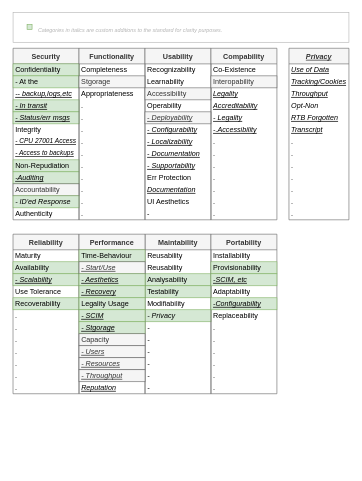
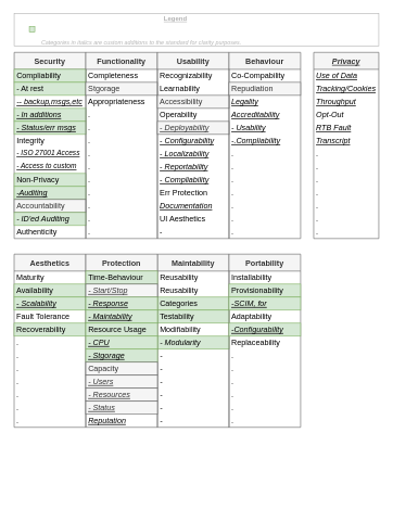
+ <mxCell id="99" value="Legend" style="text;html=1;strokeColor=none;fillColor=none;align=center;verticalAlign=middle;whiteSpace=wrap;rounded=0;fontSize=10;fontStyle=5;fontColor=#B3B3B3;" vertex="1" parent="97"><mxGeometry x="62.041" width="372.245" height="16.667" as="geometry" /></mxCell>
- <mxCell id="100" value="&lt;font style=&quot;font-size: 9px&quot;&gt;Categories in italics are custom additions to the standard for clarity purposes.&lt;/font&gt;" style="text;html=1;strokeColor=none;fillColor=none;align=left;verticalAlign=middle;whiteSpace=wrap;rounded=0;fontSize=10;fontStyle=2;fontColor=#B3B3B3;spacing=0;" vertex="1" parent="97"><mxGeometry x="42.043" y="22.67" width="497.957" height="13.33" as="geometry" /></mxCell>
+ <mxCell id="100" value="&lt;font style=&quot;font-size: 9px&quot;&gt;Categories in italics are custom additions to the standard for clarity purposes.&lt;/font&gt;" style="text;html=1;strokeColor=none;fillColor=none;align=left;verticalAlign=middle;whiteSpace=wrap;rounded=0;fontSize=10;fontStyle=2;fontColor=#B3B3B3;spacing=0;" vertex="1" parent="97"><mxGeometry x="42.043" y="37.67" width="497.957" height="13.33" as="geometry" /></mxCell>
- <mxCell id="83" value="Compability" style="swimlane;fontStyle=1;childLayout=stackLayout;horizontal=1;startSize=26;fillColor=#f5f5f5;horizontalStack=0;resizeParent=1;resizeParentMax=0;resizeLast=0;collapsible=0;marginBottom=0;fontSize=12;strokeColor=#666666;fontColor=#333333;" vertex="1" parent="1"><mxGeometry x="350.917" y="80" width="110" height="286" as="geometry" /></mxCell>
+ <mxCell id="83" value="Behaviour" style="swimlane;fontStyle=1;childLayout=stackLayout;horizontal=1;startSize=26;fillColor=#f5f5f5;horizontalStack=0;resizeParent=1;resizeParentMax=0;resizeLast=0;collapsible=0;marginBottom=0;fontSize=12;strokeColor=#666666;fontColor=#333333;" vertex="1" parent="1"><mxGeometry x="350.917" y="80" width="110" height="286" as="geometry" /></mxCell>
- <mxCell id="3" value="Confidentiality" style="text;strokeColor=#82b366;fillColor=#d5e8d4;align=left;verticalAlign=top;spacingLeft=4;spacingRight=4;overflow=hidden;rotatable=0;points=[[0,0.5],[1,0.5]];portConstraint=eastwest;fontSize=12;spacing=0;spacingTop=-2;" vertex="1" parent="2"><mxGeometry y="26" width="110" height="20" as="geometry" /></mxCell>
+ <mxCell id="3" value="Compliability" style="text;strokeColor=#82b366;fillColor=#d5e8d4;align=left;verticalAlign=top;spacingLeft=4;spacingRight=4;overflow=hidden;rotatable=0;points=[[0,0.5],[1,0.5]];portConstraint=eastwest;fontSize=12;spacing=0;spacingTop=-2;" vertex="1" parent="2"><mxGeometry y="26" width="110" height="20" as="geometry" /></mxCell>
- <mxCell id="84" value="Co-Existence" style="text;strokeColor=none;fillColor=none;align=left;verticalAlign=top;spacingLeft=4;spacingRight=4;overflow=hidden;rotatable=0;points=[[0,0.5],[1,0.5]];portConstraint=eastwest;fontSize=12;spacing=0;spacingTop=-2;" vertex="1" parent="83"><mxGeometry y="26" width="110" height="20" as="geometry" /></mxCell>
+ <mxCell id="84" value="Co-Compability" style="text;strokeColor=none;fillColor=none;align=left;verticalAlign=top;spacingLeft=4;spacingRight=4;overflow=hidden;rotatable=0;points=[[0,0.5],[1,0.5]];portConstraint=eastwest;fontSize=12;spacing=0;spacingTop=-2;" vertex="1" parent="83"><mxGeometry y="26" width="110" height="20" as="geometry" /></mxCell>
- <mxCell id="4" value="- At the" style="text;strokeColor=#82b366;fillColor=#d5e8d4;align=left;verticalAlign=top;spacingLeft=4;spacingRight=4;overflow=hidden;rotatable=0;points=[[0,0.5],[1,0.5]];portConstraint=eastwest;fontSize=12;spacing=0;spacingTop=-2;" vertex="1" parent="2"><mxGeometry y="46" width="110" height="20" as="geometry" /></mxCell>
+ <mxCell id="4" value="- At rest" style="text;strokeColor=#82b366;fillColor=#d5e8d4;align=left;verticalAlign=top;spacingLeft=4;spacingRight=4;overflow=hidden;rotatable=0;points=[[0,0.5],[1,0.5]];portConstraint=eastwest;fontSize=12;spacing=0;spacingTop=-2;" vertex="1" parent="2"><mxGeometry y="46" width="110" height="20" as="geometry" /></mxCell>
- <mxCell id="85" value="Interopability" style="text;strokeColor=#666666;fillColor=#f5f5f5;align=left;verticalAlign=top;spacingLeft=4;spacingRight=4;overflow=hidden;rotatable=0;points=[[0,0.5],[1,0.5]];portConstraint=eastwest;fontSize=12;fontColor=#333333;spacing=0;spacingTop=-2;" vertex="1" parent="83"><mxGeometry y="46" width="110" height="20" as="geometry" /></mxCell>
+ <mxCell id="85" value="Repudiation" style="text;strokeColor=#666666;fillColor=#f5f5f5;align=left;verticalAlign=top;spacingLeft=4;spacingRight=4;overflow=hidden;rotatable=0;points=[[0,0.5],[1,0.5]];portConstraint=eastwest;fontSize=12;fontColor=#333333;spacing=0;spacingTop=-2;" vertex="1" parent="83"><mxGeometry y="46" width="110" height="20" as="geometry" /></mxCell>
- <mxCell id="5" value="-- backup,logs,etc" style="text;strokeColor=none;fillColor=none;align=left;verticalAlign=top;spacingLeft=4;spacingRight=4;overflow=hidden;rotatable=0;points=[[0,0.5],[1,0.5]];portConstraint=eastwest;fontSize=12;fontStyle=6;spacing=0;spacingTop=-2;" vertex="1" parent="2"><mxGeometry y="66" width="110" height="20" as="geometry" /></mxCell>
+ <mxCell id="5" value="-- backup,msgs,etc" style="text;strokeColor=none;fillColor=none;align=left;verticalAlign=top;spacingLeft=4;spacingRight=4;overflow=hidden;rotatable=0;points=[[0,0.5],[1,0.5]];portConstraint=eastwest;fontSize=12;fontStyle=6;spacing=0;spacingTop=-2;" vertex="1" parent="2"><mxGeometry y="66" width="110" height="20" as="geometry" /></mxCell>
- <mxCell id="6" value="- In transit" style="text;strokeColor=#82b366;fillColor=#d5e8d4;align=left;verticalAlign=top;spacingLeft=4;spacingRight=4;overflow=hidden;rotatable=0;points=[[0,0.5],[1,0.5]];portConstraint=eastwest;fontSize=12;fontStyle=6;spacing=0;spacingTop=-2;" vertex="1" parent="2"><mxGeometry y="86" width="110" height="20" as="geometry" /></mxCell>
+ <mxCell id="6" value="- In additions" style="text;strokeColor=#82b366;fillColor=#d5e8d4;align=left;verticalAlign=top;spacingLeft=4;spacingRight=4;overflow=hidden;rotatable=0;points=[[0,0.5],[1,0.5]];portConstraint=eastwest;fontSize=12;fontStyle=6;spacing=0;spacingTop=-2;" vertex="1" parent="2"><mxGeometry y="86" width="110" height="20" as="geometry" /></mxCell>
- <mxCell id="118" value="Opt-Non" style="text;strokeColor=none;fillColor=none;align=left;verticalAlign=top;spacingLeft=4;spacingRight=4;overflow=hidden;rotatable=0;points=[[0,0.5],[1,0.5]];portConstraint=eastwest;fontSize=12;fontColor=#000000;fontStyle=2;spacingTop=-2;spacing=0;" vertex="1" parent="114"><mxGeometry y="86" width="100" height="20" as="geometry" /></mxCell>
+ <mxCell id="118" value="Opt-Out" style="text;strokeColor=none;fillColor=none;align=left;verticalAlign=top;spacingLeft=4;spacingRight=4;overflow=hidden;rotatable=0;points=[[0,0.5],[1,0.5]];portConstraint=eastwest;fontSize=12;fontColor=#000000;fontStyle=2;spacingTop=-2;spacing=0;" vertex="1" parent="114"><mxGeometry y="86" width="100" height="20" as="geometry" /></mxCell>
- <mxCell id="88" value="- Legality" style="text;strokeColor=none;fillColor=none;align=left;verticalAlign=top;spacingLeft=4;spacingRight=4;overflow=hidden;rotatable=0;points=[[0,0.5],[1,0.5]];portConstraint=eastwest;fontSize=12;fontStyle=6;spacing=0;spacingTop=-2;" vertex="1" parent="83"><mxGeometry y="106" width="110" height="20" as="geometry" /></mxCell>
+ <mxCell id="88" value="- Usability" style="text;strokeColor=none;fillColor=none;align=left;verticalAlign=top;spacingLeft=4;spacingRight=4;overflow=hidden;rotatable=0;points=[[0,0.5],[1,0.5]];portConstraint=eastwest;fontSize=12;fontStyle=6;spacing=0;spacingTop=-2;" vertex="1" parent="83"><mxGeometry y="106" width="110" height="20" as="geometry" /></mxCell>
- <mxCell id="119" value="RTB Forgotten" style="text;strokeColor=none;fillColor=none;align=left;verticalAlign=top;spacingLeft=4;spacingRight=4;overflow=hidden;rotatable=0;points=[[0,0.5],[1,0.5]];portConstraint=eastwest;fontSize=12;fontColor=#000000;fontStyle=6;spacingTop=-2;spacing=0;" vertex="1" parent="114"><mxGeometry y="106" width="100" height="20" as="geometry" /></mxCell>
+ <mxCell id="119" value="RTB Fault" style="text;strokeColor=none;fillColor=none;align=left;verticalAlign=top;spacingLeft=4;spacingRight=4;overflow=hidden;rotatable=0;points=[[0,0.5],[1,0.5]];portConstraint=eastwest;fontSize=12;fontColor=#000000;fontStyle=6;spacingTop=-2;spacing=0;" vertex="1" parent="114"><mxGeometry y="106" width="100" height="20" as="geometry" /></mxCell>
- <mxCell id="89" value="-.Accessibility" style="text;strokeColor=none;fillColor=none;align=left;verticalAlign=top;spacingLeft=4;spacingRight=4;overflow=hidden;rotatable=0;points=[[0,0.5],[1,0.5]];portConstraint=eastwest;fontSize=12;fontStyle=6;spacing=0;spacingTop=-2;" vertex="1" parent="83"><mxGeometry y="126" width="110" height="20" as="geometry" /></mxCell>
+ <mxCell id="89" value="-.Compliability" style="text;strokeColor=none;fillColor=none;align=left;verticalAlign=top;spacingLeft=4;spacingRight=4;overflow=hidden;rotatable=0;points=[[0,0.5],[1,0.5]];portConstraint=eastwest;fontSize=12;fontStyle=6;spacing=0;spacingTop=-2;" vertex="1" parent="83"><mxGeometry y="126" width="110" height="20" as="geometry" /></mxCell>
- <mxCell id="9" value="- CPU 27001 Access" style="text;strokeColor=none;fillColor=none;align=left;verticalAlign=top;spacingLeft=4;spacingRight=4;overflow=hidden;rotatable=0;points=[[0,0.5],[1,0.5]];portConstraint=eastwest;fontSize=11;fontStyle=6;spacing=0;spacingTop=-2;" vertex="1" parent="2"><mxGeometry y="146" width="110" height="20" as="geometry" /></mxCell>
+ <mxCell id="9" value="- ISO 27001 Access" style="text;strokeColor=none;fillColor=none;align=left;verticalAlign=top;spacingLeft=4;spacingRight=4;overflow=hidden;rotatable=0;points=[[0,0.5],[1,0.5]];portConstraint=eastwest;fontSize=11;fontStyle=6;spacing=0;spacingTop=-2;" vertex="1" parent="2"><mxGeometry y="146" width="110" height="20" as="geometry" /></mxCell>
- <mxCell id="10" value="- Access to backups" style="text;strokeColor=none;fillColor=none;align=left;verticalAlign=top;spacingLeft=4;spacingRight=4;overflow=hidden;rotatable=0;points=[[0,0.5],[1,0.5]];portConstraint=eastwest;fontSize=11;fontStyle=6;spacing=0;spacingTop=-2;" vertex="1" parent="2"><mxGeometry y="166" width="110" height="20" as="geometry" /></mxCell>
+ <mxCell id="10" value="- Access to custom" style="text;strokeColor=none;fillColor=none;align=left;verticalAlign=top;spacingLeft=4;spacingRight=4;overflow=hidden;rotatable=0;points=[[0,0.5],[1,0.5]];portConstraint=eastwest;fontSize=11;fontStyle=6;spacing=0;spacingTop=-2;" vertex="1" parent="2"><mxGeometry y="166" width="110" height="20" as="geometry" /></mxCell>
- <mxCell id="38" value="- Documentation" style="text;strokeColor=none;fillColor=none;align=left;verticalAlign=top;spacingLeft=4;spacingRight=4;overflow=hidden;rotatable=0;points=[[0,0.5],[1,0.5]];portConstraint=eastwest;fontSize=12;fontStyle=6;spacing=0;spacingTop=-2;" vertex="1" parent="30"><mxGeometry y="166" width="110" height="20" as="geometry" /></mxCell>
+ <mxCell id="38" value="- Reportability" style="text;strokeColor=none;fillColor=none;align=left;verticalAlign=top;spacingLeft=4;spacingRight=4;overflow=hidden;rotatable=0;points=[[0,0.5],[1,0.5]];portConstraint=eastwest;fontSize=12;fontStyle=6;spacing=0;spacingTop=-2;" vertex="1" parent="30"><mxGeometry y="166" width="110" height="20" as="geometry" /></mxCell>
- <mxCell id="11" value="Non-Repudiation" style="text;strokeColor=#82b366;fillColor=#d5e8d4;align=left;verticalAlign=top;spacingLeft=4;spacingRight=4;overflow=hidden;rotatable=0;points=[[0,0.5],[1,0.5]];portConstraint=eastwest;fontSize=12;spacing=0;spacingTop=-2;" vertex="1" parent="2"><mxGeometry y="186" width="110" height="20" as="geometry" /></mxCell>
+ <mxCell id="11" value="Non-Privacy" style="text;strokeColor=#82b366;fillColor=#d5e8d4;align=left;verticalAlign=top;spacingLeft=4;spacingRight=4;overflow=hidden;rotatable=0;points=[[0,0.5],[1,0.5]];portConstraint=eastwest;fontSize=12;spacing=0;spacingTop=-2;" vertex="1" parent="2"><mxGeometry y="186" width="110" height="20" as="geometry" /></mxCell>
- <mxCell id="39" value="- Supportability" style="text;strokeColor=none;fillColor=none;align=left;verticalAlign=top;spacingLeft=4;spacingRight=4;overflow=hidden;rotatable=0;points=[[0,0.5],[1,0.5]];portConstraint=eastwest;fontSize=12;fontStyle=6;spacing=0;spacingTop=-2;" vertex="1" parent="30"><mxGeometry y="186" width="110" height="20" as="geometry" /></mxCell>
+ <mxCell id="39" value="- Compliability" style="text;strokeColor=none;fillColor=none;align=left;verticalAlign=top;spacingLeft=4;spacingRight=4;overflow=hidden;rotatable=0;points=[[0,0.5],[1,0.5]];portConstraint=eastwest;fontSize=12;fontStyle=6;spacing=0;spacingTop=-2;" vertex="1" parent="30"><mxGeometry y="186" width="110" height="20" as="geometry" /></mxCell>
- <mxCell id="14" value="- ID'ed Response" style="text;strokeColor=#82b366;fillColor=#d5e8d4;align=left;verticalAlign=top;spacingLeft=4;spacingRight=4;overflow=hidden;rotatable=0;points=[[0,0.5],[1,0.5]];portConstraint=eastwest;fontSize=12;fontStyle=2;spacing=0;spacingTop=-2;" vertex="1" parent="2"><mxGeometry y="246" width="110" height="20" as="geometry" /></mxCell>
+ <mxCell id="14" value="- ID'ed Auditing" style="text;strokeColor=#82b366;fillColor=#d5e8d4;align=left;verticalAlign=top;spacingLeft=4;spacingRight=4;overflow=hidden;rotatable=0;points=[[0,0.5],[1,0.5]];portConstraint=eastwest;fontSize=12;fontStyle=2;spacing=0;spacingTop=-2;" vertex="1" parent="2"><mxGeometry y="246" width="110" height="20" as="geometry" /></mxCell>
- <mxCell id="44" value="Reliability" style="swimlane;fontStyle=1;childLayout=stackLayout;horizontal=1;startSize=26;fillColor=#f5f5f5;horizontalStack=0;resizeParent=1;resizeParentMax=0;resizeLast=0;collapsible=0;marginBottom=0;fontSize=12;strokeColor=#666666;fontColor=#333333;" vertex="1" parent="1"><mxGeometry x="20.914" y="390" width="110" height="266" as="geometry" /></mxCell>
+ <mxCell id="44" value="Aesthetics" style="swimlane;fontStyle=1;childLayout=stackLayout;horizontal=1;startSize=26;fillColor=#f5f5f5;horizontalStack=0;resizeParent=1;resizeParentMax=0;resizeLast=0;collapsible=0;marginBottom=0;fontSize=12;strokeColor=#666666;fontColor=#333333;" vertex="1" parent="1"><mxGeometry x="20.914" y="390" width="110" height="266" as="geometry" /></mxCell>
- <mxCell id="70" value="Performance" style="swimlane;fontStyle=1;childLayout=stackLayout;horizontal=1;startSize=26;fillColor=#f5f5f5;horizontalStack=0;resizeParent=1;resizeParentMax=0;resizeLast=0;collapsible=0;marginBottom=0;fontSize=12;strokeColor=#666666;fontColor=#333333;" vertex="1" parent="1"><mxGeometry x="131" y="390" width="110" height="266" as="geometry" /></mxCell>
+ <mxCell id="70" value="Protection" style="swimlane;fontStyle=1;childLayout=stackLayout;horizontal=1;startSize=26;fillColor=#f5f5f5;horizontalStack=0;resizeParent=1;resizeParentMax=0;resizeLast=0;collapsible=0;marginBottom=0;fontSize=12;strokeColor=#666666;fontColor=#333333;" vertex="1" parent="1"><mxGeometry x="131" y="390" width="110" height="266" as="geometry" /></mxCell>
- <mxCell id="72" value="- Start/Use" style="text;strokeColor=#666666;fillColor=#f5f5f5;align=left;verticalAlign=top;spacingLeft=4;spacingRight=4;overflow=hidden;rotatable=0;points=[[0,0.5],[1,0.5]];portConstraint=eastwest;fontSize=12;fontColor=#333333;fontStyle=6;spacing=0;spacingTop=-2;" vertex="1" parent="70"><mxGeometry y="46" width="110" height="20" as="geometry" /></mxCell>
+ <mxCell id="72" value="- Start/Stop" style="text;strokeColor=#666666;fillColor=#f5f5f5;align=left;verticalAlign=top;spacingLeft=4;spacingRight=4;overflow=hidden;rotatable=0;points=[[0,0.5],[1,0.5]];portConstraint=eastwest;fontSize=12;fontColor=#333333;fontStyle=6;spacing=0;spacingTop=-2;" vertex="1" parent="70"><mxGeometry y="46" width="110" height="20" as="geometry" /></mxCell>
- <mxCell id="73" value="- Aesthetics" style="text;strokeColor=#82b366;fillColor=#d5e8d4;align=left;verticalAlign=top;spacingLeft=4;spacingRight=4;overflow=hidden;rotatable=0;points=[[0,0.5],[1,0.5]];portConstraint=eastwest;fontSize=12;fontStyle=6;spacing=0;spacingTop=-2;" vertex="1" parent="70"><mxGeometry y="66" width="110" height="20" as="geometry" /></mxCell>
+ <mxCell id="73" value="- Response" style="text;strokeColor=#82b366;fillColor=#d5e8d4;align=left;verticalAlign=top;spacingLeft=4;spacingRight=4;overflow=hidden;rotatable=0;points=[[0,0.5],[1,0.5]];portConstraint=eastwest;fontSize=12;fontStyle=6;spacing=0;spacingTop=-2;" vertex="1" parent="70"><mxGeometry y="66" width="110" height="20" as="geometry" /></mxCell>
- <mxCell id="60" value="Analysability" style="text;strokeColor=#82b366;fillColor=#d5e8d4;align=left;verticalAlign=top;spacingLeft=4;spacingRight=4;overflow=hidden;rotatable=0;points=[[0,0.5],[1,0.5]];portConstraint=eastwest;fontSize=12;spacing=0;spacingTop=-2;" vertex="1" parent="57"><mxGeometry y="66" width="110" height="20" as="geometry" /></mxCell>
+ <mxCell id="60" value="Categories" style="text;strokeColor=#82b366;fillColor=#d5e8d4;align=left;verticalAlign=top;spacingLeft=4;spacingRight=4;overflow=hidden;rotatable=0;points=[[0,0.5],[1,0.5]];portConstraint=eastwest;fontSize=12;spacing=0;spacingTop=-2;" vertex="1" parent="57"><mxGeometry y="66" width="110" height="20" as="geometry" /></mxCell>
- <mxCell id="104" value="-SCIM, etc" style="text;strokeColor=#82b366;fillColor=#d5e8d4;align=left;verticalAlign=top;spacingLeft=4;spacingRight=4;overflow=hidden;rotatable=0;points=[[0,0.5],[1,0.5]];portConstraint=eastwest;fontSize=12;fontStyle=6;spacing=0;spacingTop=-2;" vertex="1" parent="101"><mxGeometry y="66" width="110" height="20" as="geometry" /></mxCell>
+ <mxCell id="104" value="-SCIM, for" style="text;strokeColor=#82b366;fillColor=#d5e8d4;align=left;verticalAlign=top;spacingLeft=4;spacingRight=4;overflow=hidden;rotatable=0;points=[[0,0.5],[1,0.5]];portConstraint=eastwest;fontSize=12;fontStyle=6;spacing=0;spacingTop=-2;" vertex="1" parent="101"><mxGeometry y="66" width="110" height="20" as="geometry" /></mxCell>
- <mxCell id="48" value="Use Tolerance" style="text;strokeColor=none;fillColor=none;align=left;verticalAlign=top;spacingLeft=4;spacingRight=4;overflow=hidden;rotatable=0;points=[[0,0.5],[1,0.5]];portConstraint=eastwest;fontSize=12;spacing=0;spacingTop=-2;" vertex="1" parent="44"><mxGeometry y="86" width="110" height="20" as="geometry" /></mxCell>
+ <mxCell id="48" value="Fault Tolerance" style="text;strokeColor=none;fillColor=none;align=left;verticalAlign=top;spacingLeft=4;spacingRight=4;overflow=hidden;rotatable=0;points=[[0,0.5],[1,0.5]];portConstraint=eastwest;fontSize=12;spacing=0;spacingTop=-2;" vertex="1" parent="44"><mxGeometry y="86" width="110" height="20" as="geometry" /></mxCell>
- <mxCell id="74" value="- Recovery" style="text;strokeColor=#82b366;fillColor=#d5e8d4;align=left;verticalAlign=top;spacingLeft=4;spacingRight=4;overflow=hidden;rotatable=0;points=[[0,0.5],[1,0.5]];portConstraint=eastwest;fontSize=12;fontStyle=6;spacing=0;spacingTop=-2;" vertex="1" parent="70"><mxGeometry y="86" width="110" height="20" as="geometry" /></mxCell>
+ <mxCell id="74" value="- Maintability" style="text;strokeColor=#82b366;fillColor=#d5e8d4;align=left;verticalAlign=top;spacingLeft=4;spacingRight=4;overflow=hidden;rotatable=0;points=[[0,0.5],[1,0.5]];portConstraint=eastwest;fontSize=12;fontStyle=6;spacing=0;spacingTop=-2;" vertex="1" parent="70"><mxGeometry y="86" width="110" height="20" as="geometry" /></mxCell>
- <mxCell id="75" value="Legality Usage" style="text;strokeColor=#82b366;fillColor=#d5e8d4;align=left;verticalAlign=top;spacingLeft=4;spacingRight=4;overflow=hidden;rotatable=0;points=[[0,0.5],[1,0.5]];portConstraint=eastwest;fontSize=12;spacing=0;spacingTop=-2;" vertex="1" parent="70"><mxGeometry y="106" width="110" height="20" as="geometry" /></mxCell>
+ <mxCell id="75" value="Resource Usage" style="text;strokeColor=#82b366;fillColor=#d5e8d4;align=left;verticalAlign=top;spacingLeft=4;spacingRight=4;overflow=hidden;rotatable=0;points=[[0,0.5],[1,0.5]];portConstraint=eastwest;fontSize=12;spacing=0;spacingTop=-2;" vertex="1" parent="70"><mxGeometry y="106" width="110" height="20" as="geometry" /></mxCell>
- <mxCell id="76" value="- SCIM" style="text;strokeColor=#82b366;fillColor=#d5e8d4;align=left;verticalAlign=top;spacingLeft=4;spacingRight=4;overflow=hidden;rotatable=0;points=[[0,0.5],[1,0.5]];portConstraint=eastwest;fontSize=12;fontStyle=6;spacing=0;spacingTop=-2;" vertex="1" parent="70"><mxGeometry y="126" width="110" height="20" as="geometry" /></mxCell>
+ <mxCell id="76" value="- CPU" style="text;strokeColor=#82b366;fillColor=#d5e8d4;align=left;verticalAlign=top;spacingLeft=4;spacingRight=4;overflow=hidden;rotatable=0;points=[[0,0.5],[1,0.5]];portConstraint=eastwest;fontSize=12;fontStyle=6;spacing=0;spacingTop=-2;" vertex="1" parent="70"><mxGeometry y="126" width="110" height="20" as="geometry" /></mxCell>
- <mxCell id="63" value="- Privacy" style="text;strokeColor=#82b366;fillColor=#d5e8d4;align=left;verticalAlign=top;spacingLeft=4;spacingRight=4;overflow=hidden;rotatable=0;points=[[0,0.5],[1,0.5]];portConstraint=eastwest;fontSize=12;fontStyle=2;spacing=0;spacingTop=-2;" vertex="1" parent="57"><mxGeometry y="126" width="110" height="20" as="geometry" /></mxCell>
+ <mxCell id="63" value="- Modularity" style="text;strokeColor=#82b366;fillColor=#d5e8d4;align=left;verticalAlign=top;spacingLeft=4;spacingRight=4;overflow=hidden;rotatable=0;points=[[0,0.5],[1,0.5]];portConstraint=eastwest;fontSize=12;fontStyle=2;spacing=0;spacingTop=-2;" vertex="1" parent="57"><mxGeometry y="126" width="110" height="20" as="geometry" /></mxCell>
- <mxCell id="81" value="- Throughput" style="text;strokeColor=#666666;fillColor=#f5f5f5;align=left;verticalAlign=top;spacingLeft=4;spacingRight=4;overflow=hidden;rotatable=0;points=[[0,0.5],[1,0.5]];portConstraint=eastwest;fontSize=12;fontStyle=6;fontColor=#333333;spacing=0;spacingTop=-2;" vertex="1" parent="70"><mxGeometry y="226" width="110" height="20" as="geometry" /></mxCell>
+ <mxCell id="81" value="- Status" style="text;strokeColor=#666666;fillColor=#f5f5f5;align=left;verticalAlign=top;spacingLeft=4;spacingRight=4;overflow=hidden;rotatable=0;points=[[0,0.5],[1,0.5]];portConstraint=eastwest;fontSize=12;fontStyle=6;fontColor=#333333;spacing=0;spacingTop=-2;" vertex="1" parent="70"><mxGeometry y="226" width="110" height="20" as="geometry" /></mxCell>
